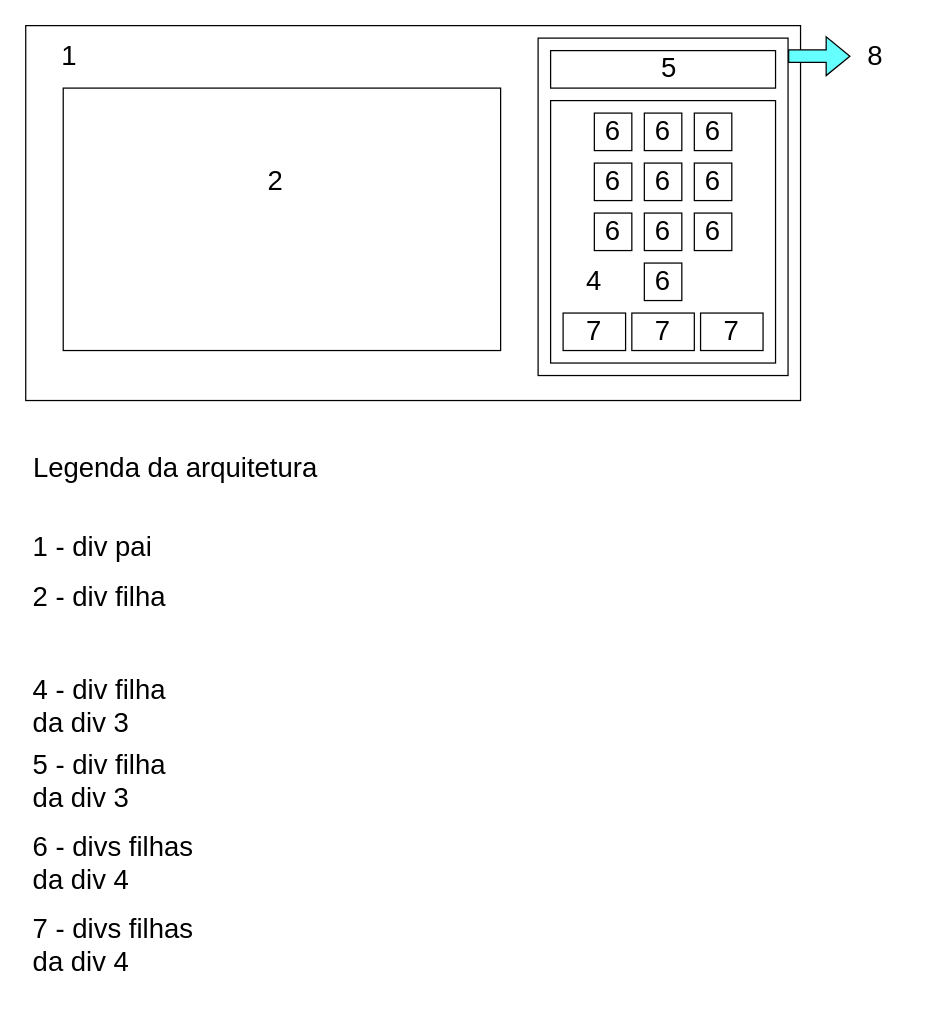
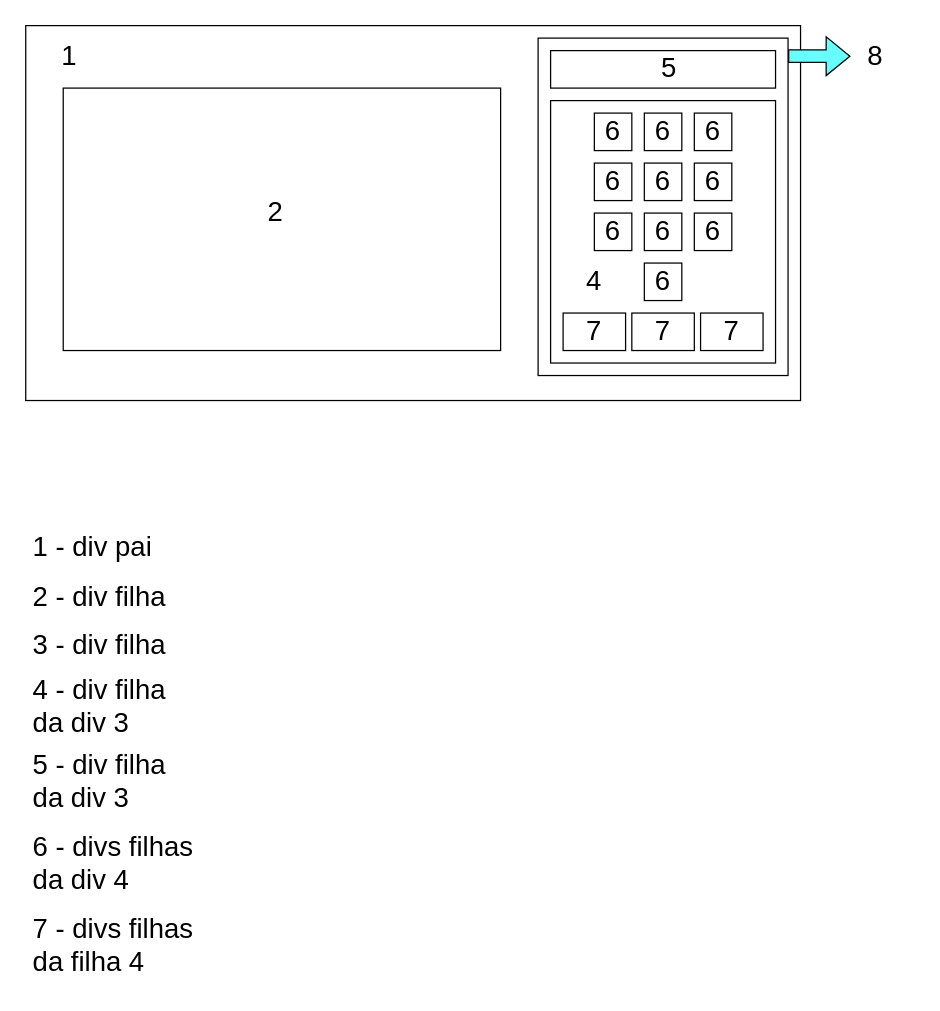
- <mxCell id="22" value="&lt;span style=&quot;font-size: 22px&quot;&gt;2&lt;/span&gt;" style="text;html=1;strokeColor=none;fillColor=none;align=center;verticalAlign=middle;whiteSpace=wrap;rounded=0;" vertex="1" parent="1"><mxGeometry x="190" y="130" width="60" height="30" as="geometry" /></mxCell>
+ <mxCell id="22" value="&lt;span style=&quot;font-size: 22px&quot;&gt;2&lt;/span&gt;" style="text;html=1;strokeColor=none;fillColor=none;align=center;verticalAlign=middle;whiteSpace=wrap;rounded=0;" vertex="1" parent="1"><mxGeometry x="190" y="155" width="60" height="30" as="geometry" /></mxCell>
- <mxCell id="47" value="Legenda da arquitetura" style="text;html=1;strokeColor=none;fillColor=none;align=center;verticalAlign=middle;whiteSpace=wrap;rounded=0;fontSize=22;" vertex="1" parent="1"><mxGeometry x="20" y="360" width="240" height="30" as="geometry" /></mxCell>
+ <mxCell id="42" value="3 - div filha&#10;4 - div filha da 3&#10;" style="text;strokeColor=none;fillColor=none;align=left;verticalAlign=middle;spacingLeft=4;spacingRight=4;overflow=hidden;points=[[0,0.5],[1,0.5]];portConstraint=eastwest;rotatable=0;fontSize=22;" vertex="1" parent="1"><mxGeometry x="20" y="500" width="130" height="30" as="geometry" /></mxCell>
- <mxCell id="46" value="7 - divs filhas&#10;da div 4" style="text;strokeColor=none;fillColor=none;align=left;verticalAlign=middle;spacingLeft=4;spacingRight=4;overflow=hidden;points=[[0,0.5],[1,0.5]];portConstraint=eastwest;rotatable=0;fontSize=22;" vertex="1" parent="1"><mxGeometry x="20" y="721" width="150" height="65.5" as="geometry" /></mxCell>
+ <mxCell id="46" value="7 - divs filhas&#10;da filha 4" style="text;strokeColor=none;fillColor=none;align=left;verticalAlign=middle;spacingLeft=4;spacingRight=4;overflow=hidden;points=[[0,0.5],[1,0.5]];portConstraint=eastwest;rotatable=0;fontSize=22;" vertex="1" parent="1"><mxGeometry x="20" y="721" width="150" height="65.5" as="geometry" /></mxCell>
